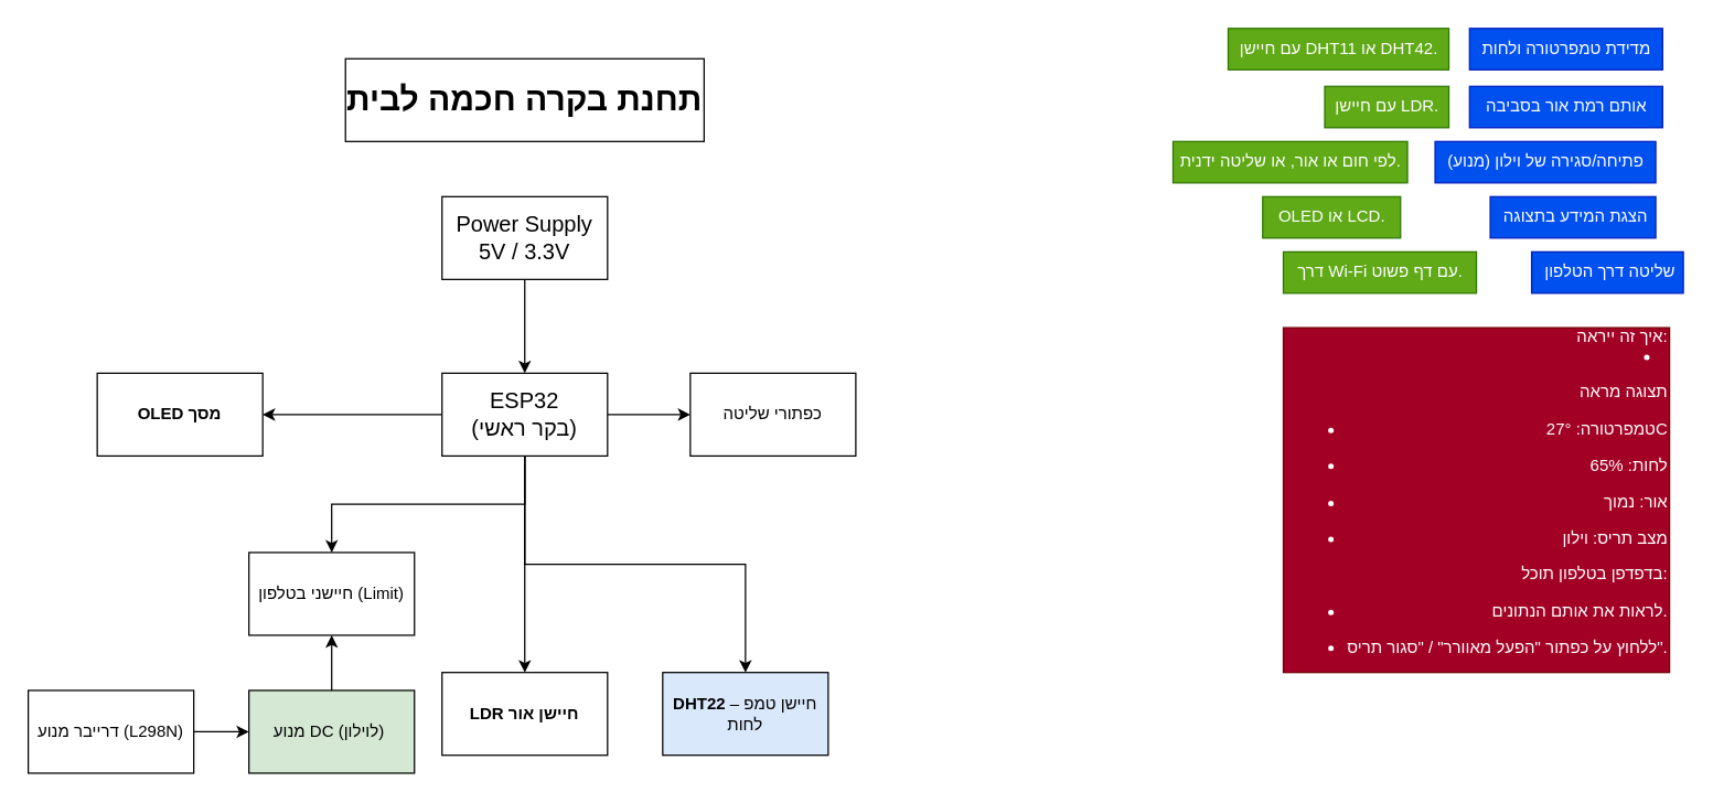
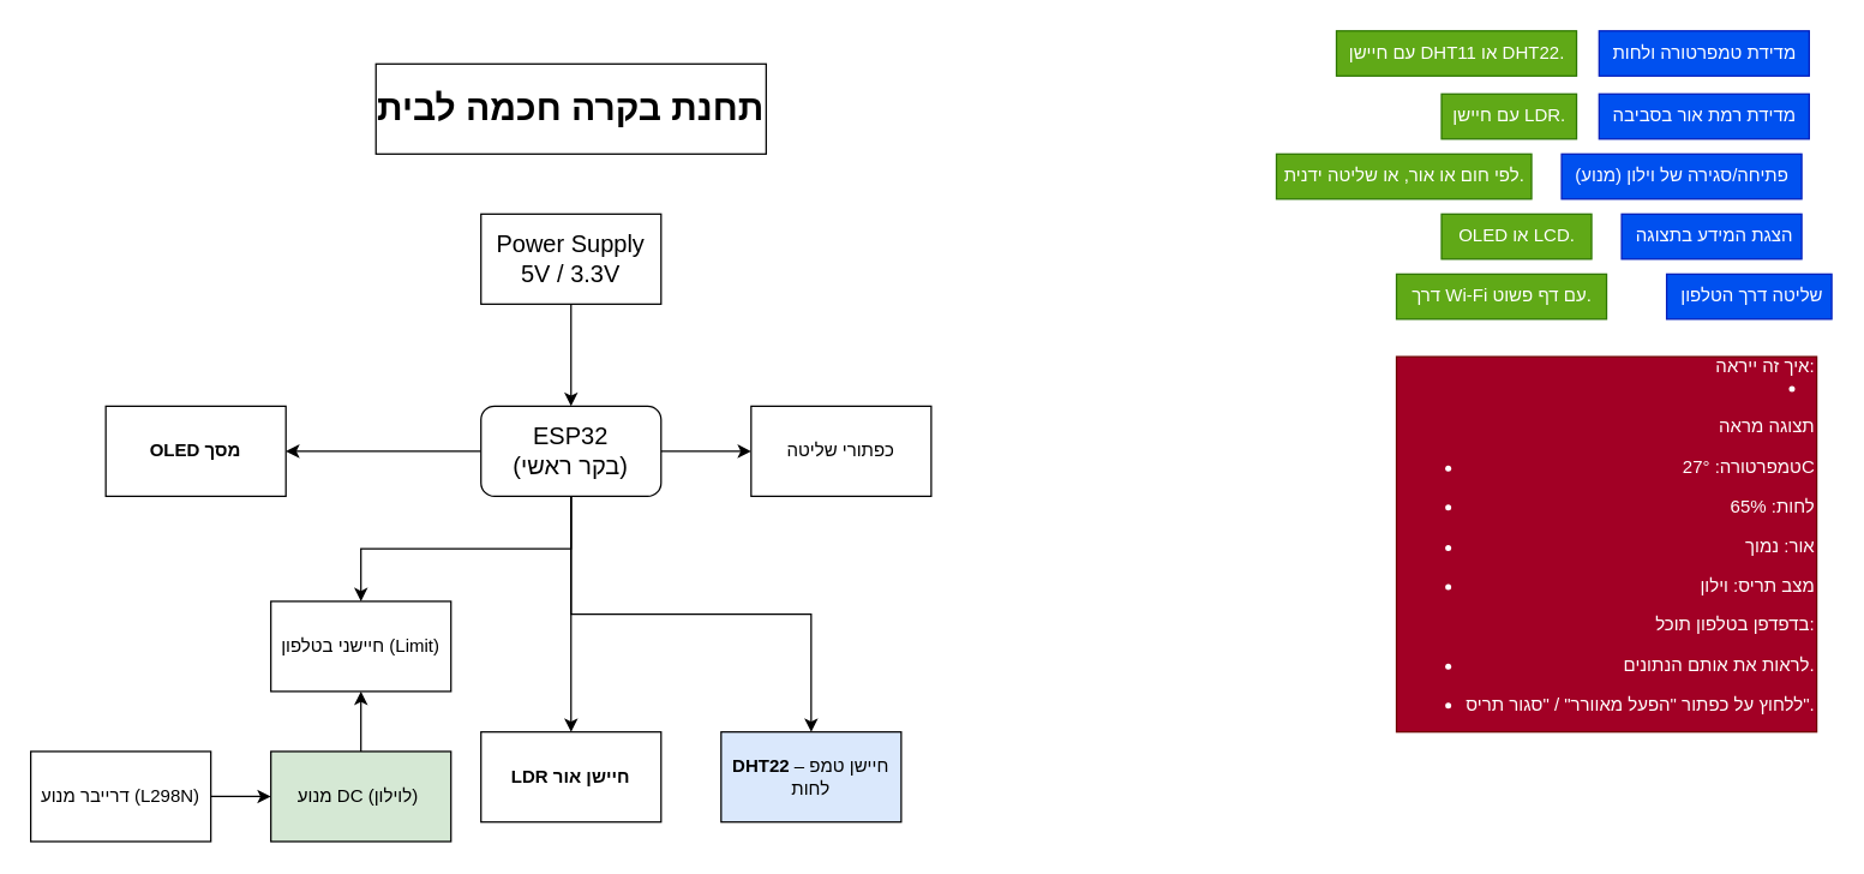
- <mxCell id="7" value="עם חיישן DHT11 או DHT42." style="text;html=1;align=center;verticalAlign=middle;resizable=0;points=[];autosize=1;strokeColor=#2D7600;fillColor=#60a917;fontColor=#ffffff;" parent="1" vertex="1"><mxGeometry x="890" y="20" width="160" height="30" as="geometry" /></mxCell>
+ <mxCell id="7" value="עם חיישן DHT11 או DHT22." style="text;html=1;align=center;verticalAlign=middle;resizable=0;points=[];autosize=1;strokeColor=#2D7600;fillColor=#60a917;fontColor=#ffffff;" parent="1" vertex="1"><mxGeometry x="890" y="20" width="160" height="30" as="geometry" /></mxCell>
- <mxCell id="3" value="אותם רמת אור בסביבה" style="text;html=1;align=center;verticalAlign=middle;resizable=0;points=[];autosize=1;strokeColor=#001DBC;fillColor=#0050ef;fontColor=#ffffff;" parent="1" vertex="1"><mxGeometry x="1065" y="62" width="140" height="30" as="geometry" /></mxCell>
+ <mxCell id="3" value="מדידת רמת אור בסביבה" style="text;html=1;align=center;verticalAlign=middle;resizable=0;points=[];autosize=1;strokeColor=#001DBC;fillColor=#0050ef;fontColor=#ffffff;" parent="1" vertex="1"><mxGeometry x="1065" y="62" width="140" height="30" as="geometry" /></mxCell>
- <mxCell id="10" value="OLED או LCD." style="text;html=1;align=center;verticalAlign=middle;resizable=0;points=[];autosize=1;strokeColor=#2D7600;fillColor=#60a917;fontColor=#ffffff;" parent="1" vertex="1"><mxGeometry x="915" y="142" width="100" height="30" as="geometry" /></mxCell>
+ <mxCell id="10" value="OLED או LCD." style="text;html=1;align=center;verticalAlign=middle;resizable=0;points=[];autosize=1;strokeColor=#2D7600;fillColor=#60a917;fontColor=#ffffff;" parent="1" vertex="1"><mxGeometry x="960" y="142" width="100" height="30" as="geometry" /></mxCell>
- <mxCell id="21" value="&lt;font style=&quot;font-size: 16px;&quot;&gt;ESP32&lt;/font&gt;&lt;div&gt;&lt;font style=&quot;font-size: 16px;&quot;&gt;(בקר ראשי)&lt;/font&gt;&lt;/div&gt;" style="rounded=0;whiteSpace=wrap;html=1;" vertex="1" parent="1"><mxGeometry x="320" y="270" width="120" height="60" as="geometry" /></mxCell>
+ <mxCell id="21" value="&lt;font style=&quot;font-size: 16px;&quot;&gt;ESP32&lt;/font&gt;&lt;div&gt;&lt;font style=&quot;font-size: 16px;&quot;&gt;(בקר ראשי)&lt;/font&gt;&lt;/div&gt;" style="whiteSpace=wrap;html=1;rounded=1;" vertex="1" parent="1"><mxGeometry x="320" y="270" width="120" height="60" as="geometry" /></mxCell>
